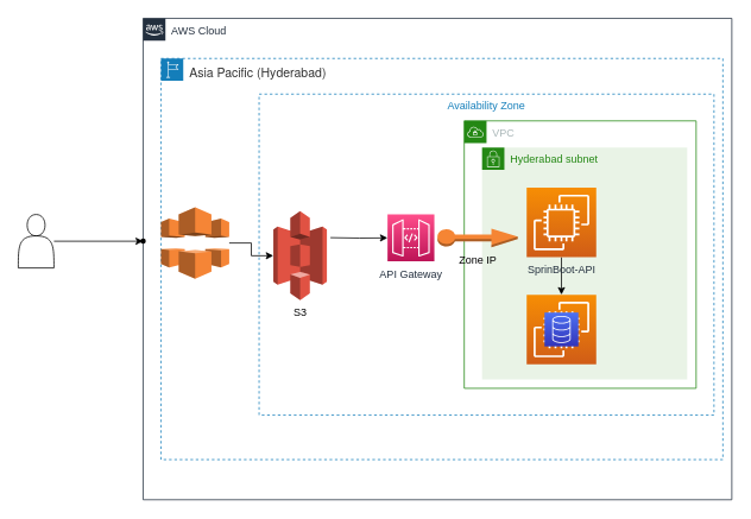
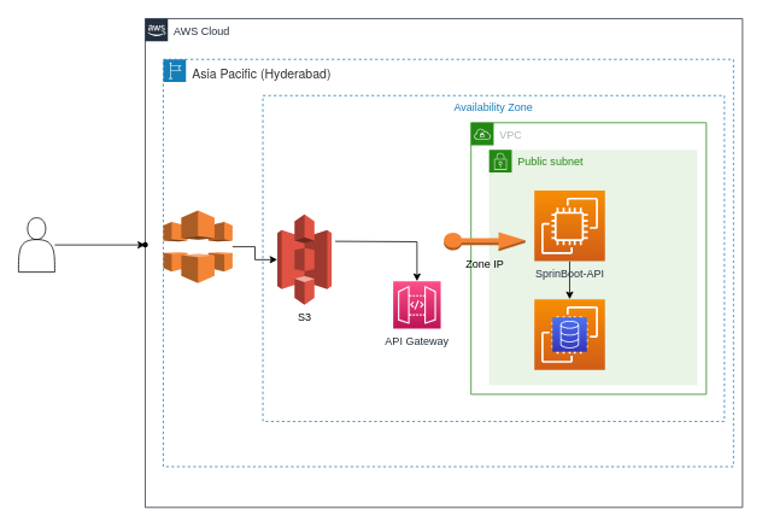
- <mxCell id="11" value="Hyderabad subnet" style="points=[[0,0],[0.25,0],[0.5,0],[0.75,0],[1,0],[1,0.25],[1,0.5],[1,0.75],[1,1],[0.75,1],[0.5,1],[0.25,1],[0,1],[0,0.75],[0,0.5],[0,0.25]];outlineConnect=0;gradientColor=none;html=1;whiteSpace=wrap;fontSize=12;fontStyle=0;container=1;pointerEvents=0;collapsible=0;recursiveResize=0;shape=mxgraph.aws4.group;grIcon=mxgraph.aws4.group_security_group;grStroke=0;strokeColor=#248814;fillColor=#E9F3E6;verticalAlign=top;align=left;spacingLeft=30;fontColor=#248814;dashed=0;" vertex="1" parent="10"><mxGeometry x="20" y="30" width="230" height="260" as="geometry" /></mxCell>
+ <mxCell id="11" value="Public subnet" style="points=[[0,0],[0.25,0],[0.5,0],[0.75,0],[1,0],[1,0.25],[1,0.5],[1,0.75],[1,1],[0.75,1],[0.5,1],[0.25,1],[0,1],[0,0.75],[0,0.5],[0,0.25]];outlineConnect=0;gradientColor=none;html=1;whiteSpace=wrap;fontSize=12;fontStyle=0;container=1;pointerEvents=0;collapsible=0;recursiveResize=0;shape=mxgraph.aws4.group;grIcon=mxgraph.aws4.group_security_group;grStroke=0;strokeColor=#248814;fillColor=#E9F3E6;verticalAlign=top;align=left;spacingLeft=30;fontColor=#248814;dashed=0;" vertex="1" parent="10"><mxGeometry x="20" y="30" width="230" height="260" as="geometry" /></mxCell>
- <mxCell id="9" value="API Gateway" style="sketch=0;points=[[0,0,0],[0.25,0,0],[0.5,0,0],[0.75,0,0],[1,0,0],[0,1,0],[0.25,1,0],[0.5,1,0],[0.75,1,0],[1,1,0],[0,0.25,0],[0,0.5,0],[0,0.75,0],[1,0.25,0],[1,0.5,0],[1,0.75,0]];outlineConnect=0;fontColor=#232F3E;gradientColor=#FF4F8B;gradientDirection=north;fillColor=#BC1356;strokeColor=#ffffff;dashed=0;verticalLabelPosition=bottom;verticalAlign=top;align=center;html=1;fontSize=12;fontStyle=0;aspect=fixed;shape=mxgraph.aws4.resourceIcon;resIcon=mxgraph.aws4.api_gateway;" vertex="1" parent="3"><mxGeometry x="254" y="175" width="52.5" height="52.5" as="geometry" /></mxCell>
+ <mxCell id="9" value="API Gateway" style="sketch=0;points=[[0,0,0],[0.25,0,0],[0.5,0,0],[0.75,0,0],[1,0,0],[0,1,0],[0.25,1,0],[0.5,1,0],[0.75,1,0],[1,1,0],[0,0.25,0],[0,0.5,0],[0,0.75,0],[1,0.25,0],[1,0.5,0],[1,0.75,0]];outlineConnect=0;fontColor=#232F3E;gradientColor=#FF4F8B;gradientDirection=north;fillColor=#BC1356;strokeColor=#ffffff;dashed=0;verticalLabelPosition=bottom;verticalAlign=top;align=center;html=1;fontSize=12;fontStyle=0;aspect=fixed;shape=mxgraph.aws4.resourceIcon;resIcon=mxgraph.aws4.api_gateway;" vertex="1" parent="3"><mxGeometry x="254" y="245" width="52.5" height="52.5" as="geometry" /></mxCell>
